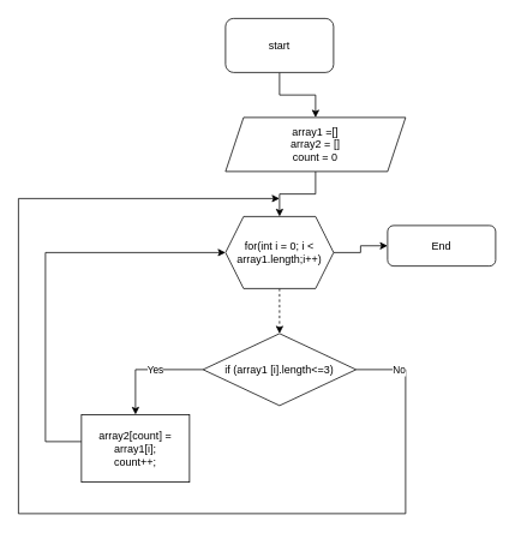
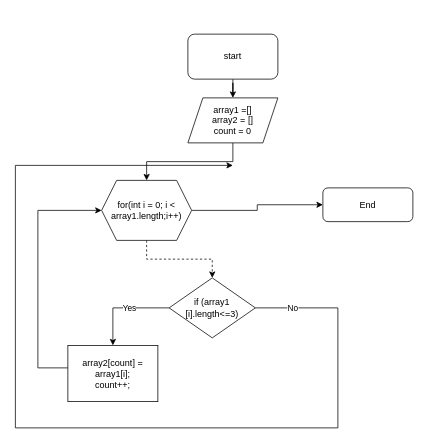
- <mxCell id="3" value="start" style="rounded=1;whiteSpace=wrap;html=1;" vertex="1" parent="1"><mxGeometry x="250" y="20" width="120" height="60" as="geometry" /></mxCell>
+ <mxCell id="3" value="start" style="rounded=1;whiteSpace=wrap;html=1;" vertex="1" parent="1"><mxGeometry x="250" y="45" width="120" height="60" as="geometry" /></mxCell>
- <mxCell id="5" value="array1 =[]&lt;br&gt;array2 = []&lt;br&gt;count = 0" style="shape=parallelogram;perimeter=parallelogramPerimeter;whiteSpace=wrap;html=1;fixedSize=1;" vertex="1" parent="1"><mxGeometry x="250" y="130" width="200" height="60" as="geometry" /></mxCell>
+ <mxCell id="5" value="array1 =[]&lt;br&gt;array2 = []&lt;br&gt;count = 0" style="shape=parallelogram;perimeter=parallelogramPerimeter;whiteSpace=wrap;html=1;fixedSize=1;" vertex="1" parent="1"><mxGeometry x="250" y="130" width="120" height="60" as="geometry" /></mxCell>
- <mxCell id="8" value="for(int i = 0; i &amp;lt; array1.length;i++)" style="shape=hexagon;perimeter=hexagonPerimeter2;whiteSpace=wrap;html=1;fixedSize=1;" vertex="1" parent="1"><mxGeometry x="250" y="240" width="120" height="80" as="geometry" /></mxCell>
+ <mxCell id="8" value="for(int i = 0; i &amp;lt; array1.length;i++)" style="shape=hexagon;perimeter=hexagonPerimeter2;whiteSpace=wrap;html=1;fixedSize=1;" vertex="1" parent="1"><mxGeometry x="135" y="240" width="120" height="80" as="geometry" /></mxCell>
- <mxCell id="13" value="if (array1 [i].length&amp;lt;=3)" style="rhombus;whiteSpace=wrap;html=1;" vertex="1" parent="1"><mxGeometry x="225" y="370" width="170" height="80" as="geometry" /></mxCell>
+ <mxCell id="13" value="if (array1 [i].length&amp;lt;=3)" style="rhombus;whiteSpace=wrap;html=1;" vertex="1" parent="1"><mxGeometry x="225" y="370" width="115" height="80" as="geometry" /></mxCell>
